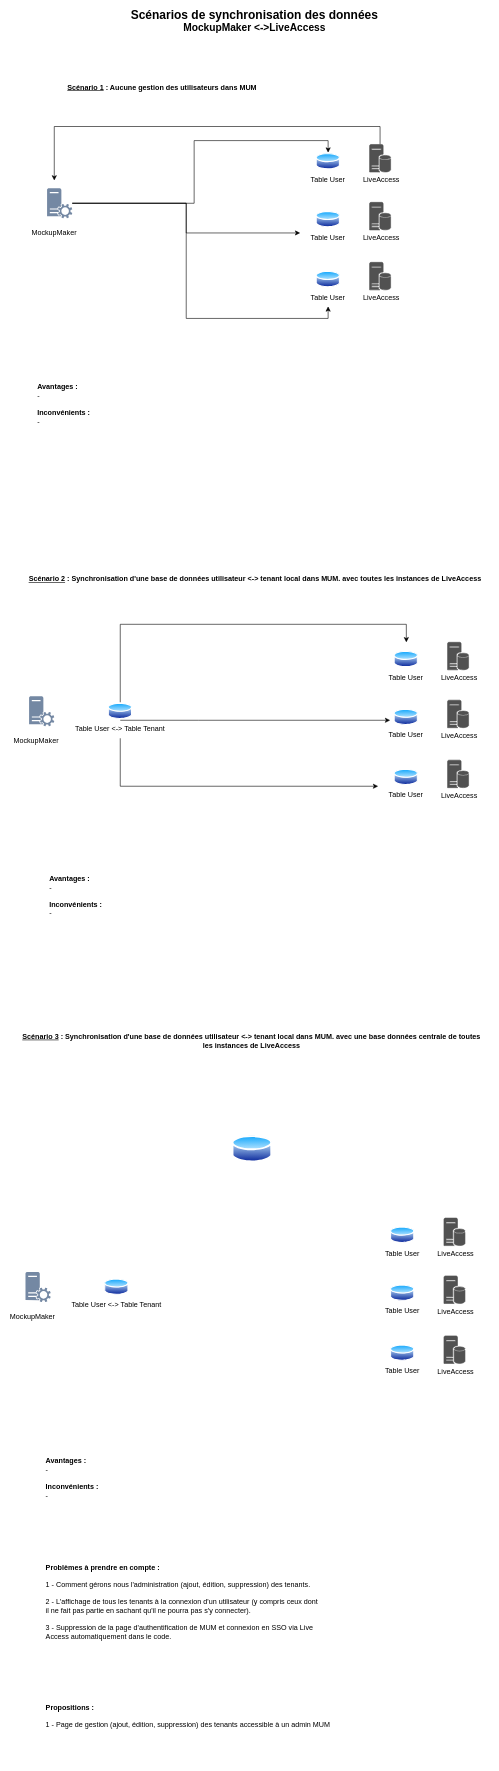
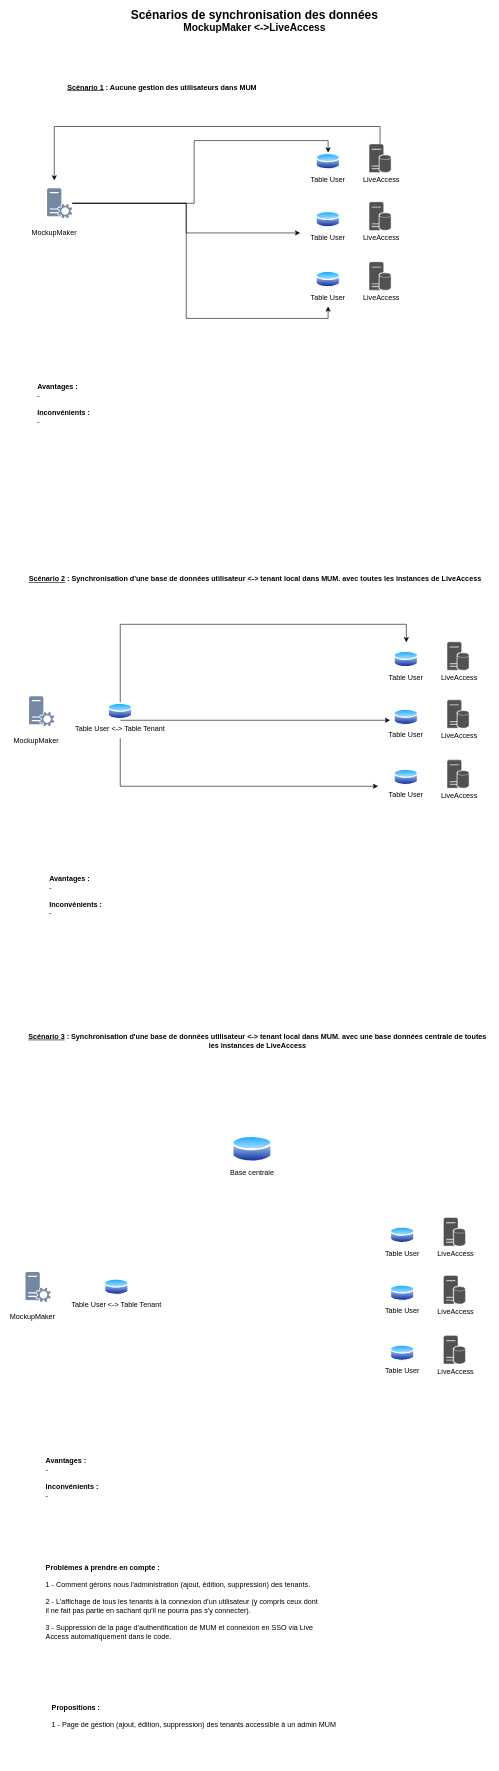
- <mxCell id="59" value="&lt;u style=&quot;font-weight: bold;&quot;&gt;Scénario 3&lt;/u&gt;&lt;b&gt;&amp;nbsp;: Synchronisation d'une base de données utilisateur &amp;lt;-&amp;gt; tenant local dans MUM. avec une base données centrale de toutes les instances de LiveAccess&lt;/b&gt;" style="text;html=1;strokeColor=none;fillColor=none;align=center;verticalAlign=middle;whiteSpace=wrap;rounded=0;" parent="1" vertex="1"><mxGeometry x="34" y="1720" width="770" height="30" as="geometry" /></mxCell>
+ <mxCell id="59" value="&lt;u style=&quot;font-weight: bold;&quot;&gt;Scénario 3&lt;/u&gt;&lt;b&gt;&amp;nbsp;: Synchronisation d'une base de données utilisateur &amp;lt;-&amp;gt; tenant local dans MUM. avec une base données centrale de toutes les instances de LiveAccess&lt;/b&gt;" style="text;html=1;strokeColor=none;fillColor=none;align=center;verticalAlign=middle;whiteSpace=wrap;rounded=0;" parent="1" vertex="1"><mxGeometry x="44" y="1720" width="770" height="30" as="geometry" /></mxCell>
+ <mxCell id="87" value="Base centrale" style="text;html=1;strokeColor=none;fillColor=none;align=center;verticalAlign=middle;whiteSpace=wrap;rounded=0;" parent="85" vertex="1"><mxGeometry y="30" width="160" height="30" as="geometry" /></mxCell>
- <mxCell id="89" value="&lt;b&gt;Propositions :&amp;nbsp;&lt;/b&gt;&lt;br&gt;&lt;br&gt;1 - Page de gestion (ajout, édition, suppression)&amp;nbsp;des tenants accessible à un admin MUM" style="text;html=1;strokeColor=none;fillColor=none;align=left;verticalAlign=middle;whiteSpace=wrap;rounded=0;" parent="1" vertex="1"><mxGeometry x="74" y="2790" width="646" height="140" as="geometry" /></mxCell>
+ <mxCell id="89" value="&lt;b&gt;Propositions :&amp;nbsp;&lt;/b&gt;&lt;br&gt;&lt;br&gt;1 - Page de gestion (ajout, édition, suppression)&amp;nbsp;des tenants accessible à un admin MUM" style="text;html=1;strokeColor=none;fillColor=none;align=left;verticalAlign=middle;whiteSpace=wrap;rounded=0;" parent="1" vertex="1"><mxGeometry x="84" y="2790" width="646" height="140" as="geometry" /></mxCell>
